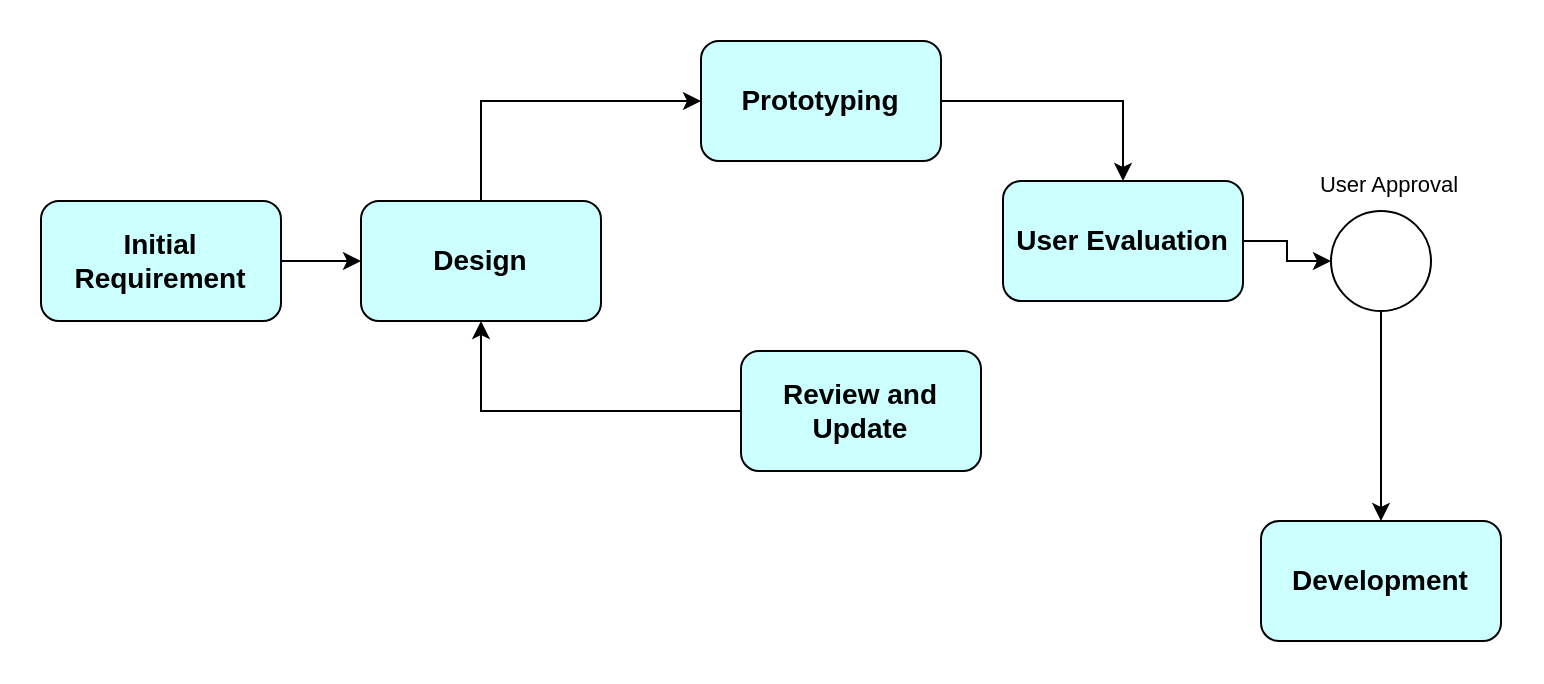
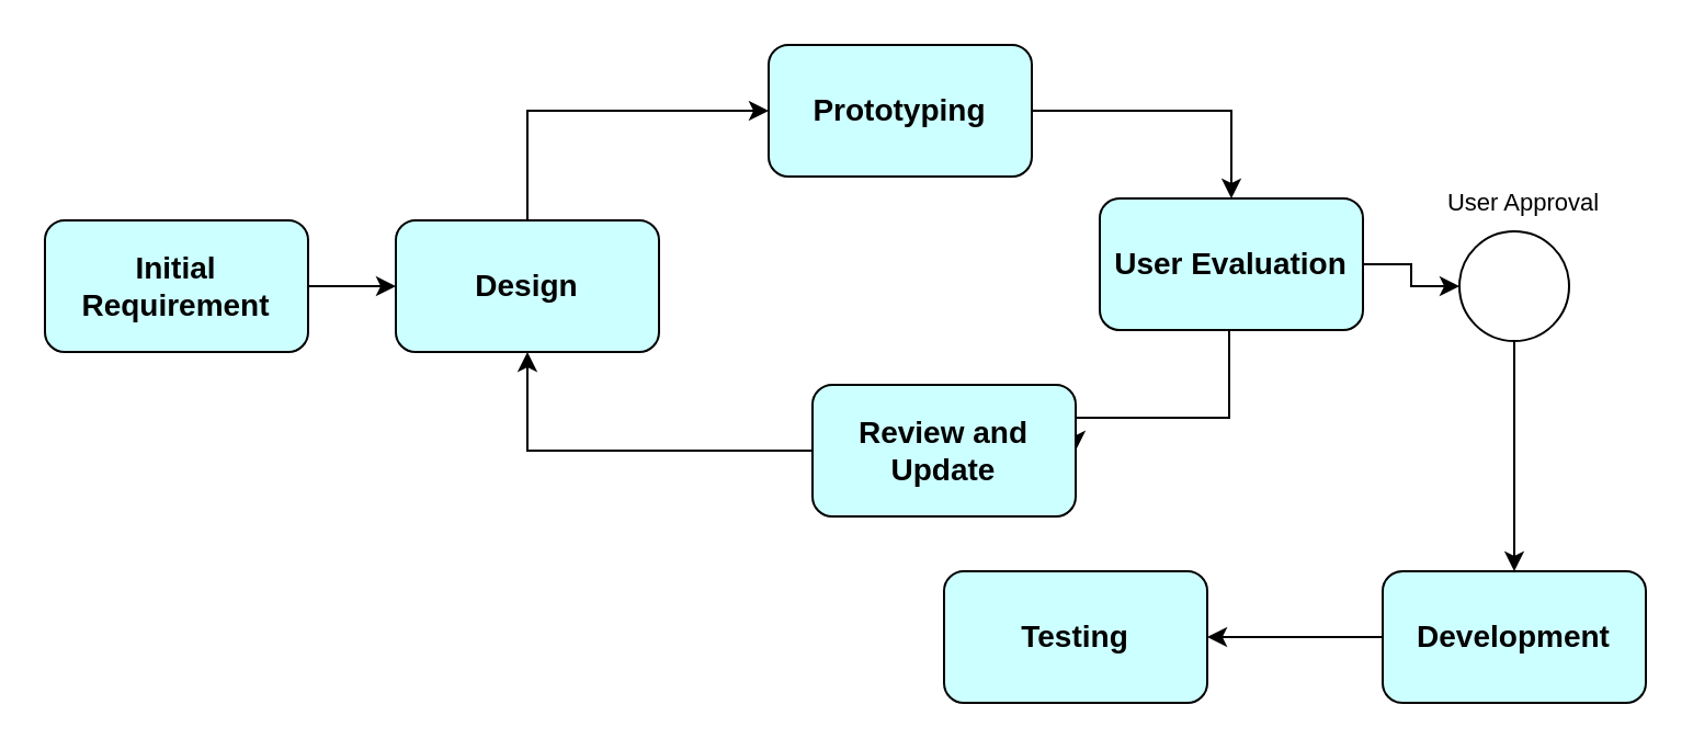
+ <mxCell id="8" style="edgeStyle=orthogonalEdgeStyle;rounded=0;orthogonalLoop=1;jettySize=auto;html=1;entryX=1;entryY=0.5;entryDx=0;entryDy=0;" parent="1" source="10" target="12" edge="1"><mxGeometry relative="1" as="geometry"><Array as="points"><mxPoint x="560" y="190" /></Array></mxGeometry></mxCell>
+ <mxCell id="15" value="&lt;b&gt;&lt;font style=&quot;font-size: 14px;&quot;&gt;Testing&lt;/font&gt;&lt;/b&gt;" style="rounded=1;whiteSpace=wrap;html=1;fillColor=#CCFFFF;" parent="1" vertex="1"><mxGeometry x="430" y="260" width="120" height="60" as="geometry" /></mxCell>
+ <mxCell id="13" style="edgeStyle=orthogonalEdgeStyle;rounded=0;orthogonalLoop=1;jettySize=auto;html=1;" parent="1" source="14" target="15" edge="1"><mxGeometry relative="1" as="geometry" /></mxCell>
